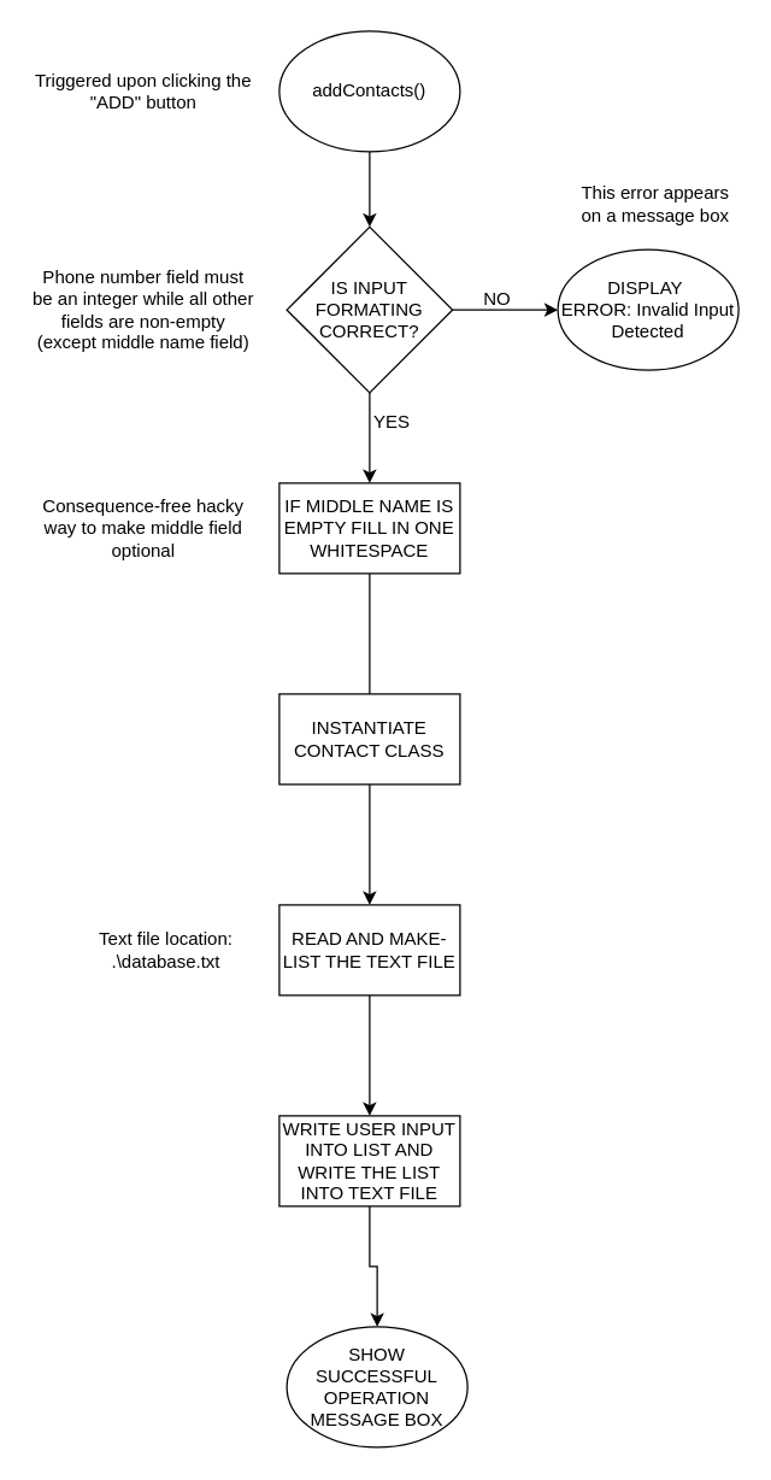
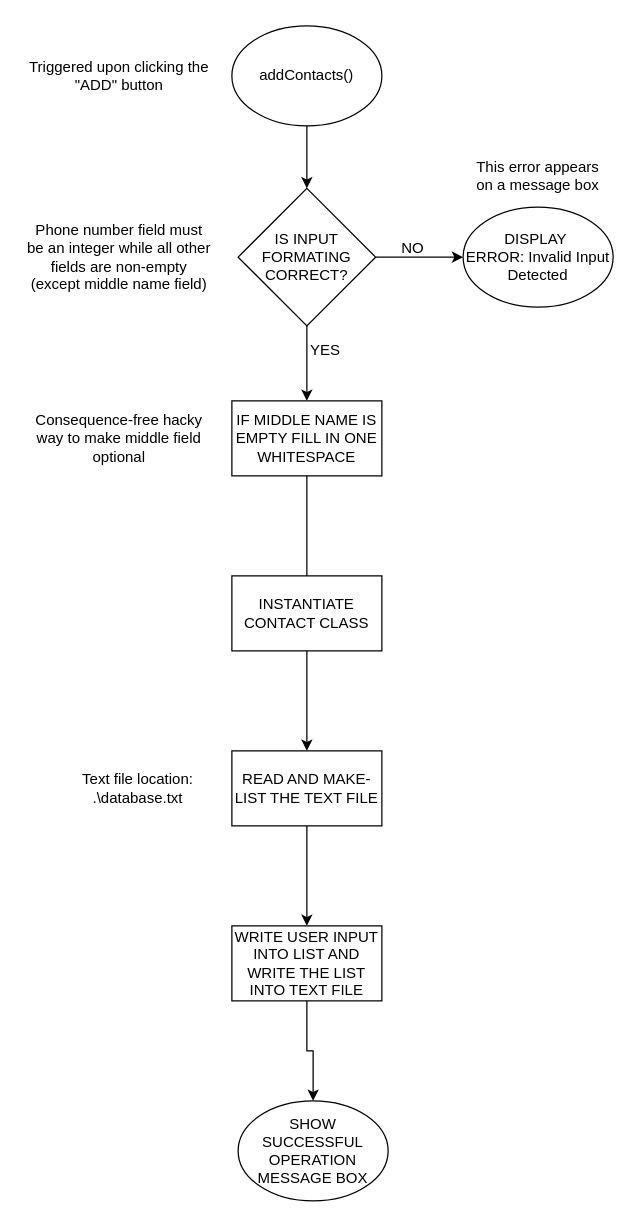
- <mxCell id="22" value="This error appears on a message box" style="text;html=1;strokeColor=none;fillColor=none;align=center;verticalAlign=middle;whiteSpace=wrap;rounded=0;" vertex="1" parent="1"><mxGeometry x="380" y="125" width="110" height="20" as="geometry" /></mxCell>
+ <mxCell id="22" value="This error appears on a message box" style="text;html=1;strokeColor=none;fillColor=none;align=center;verticalAlign=middle;whiteSpace=wrap;rounded=0;" vertex="1" parent="1"><mxGeometry x="375" y="130" width="110" height="20" as="geometry" /></mxCell>
